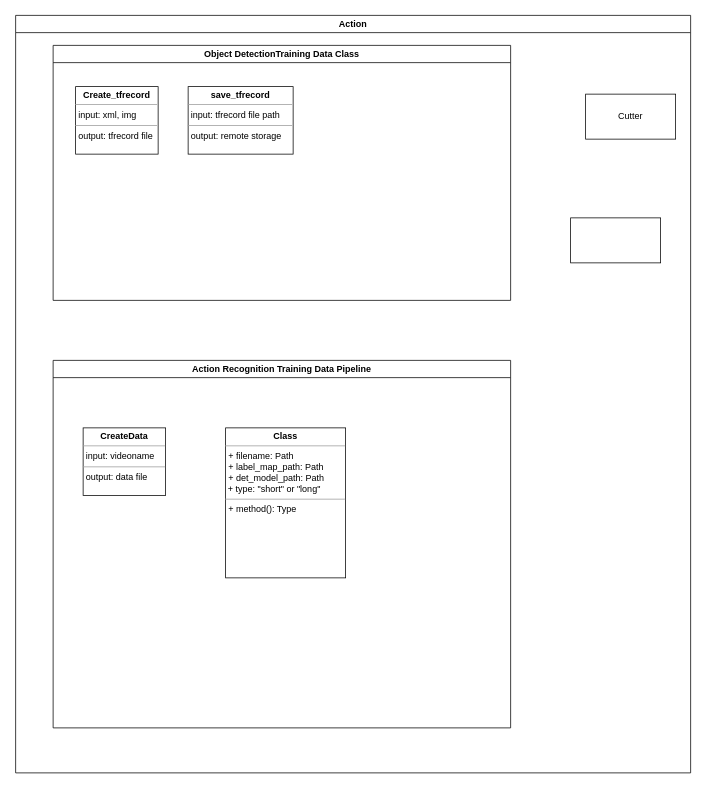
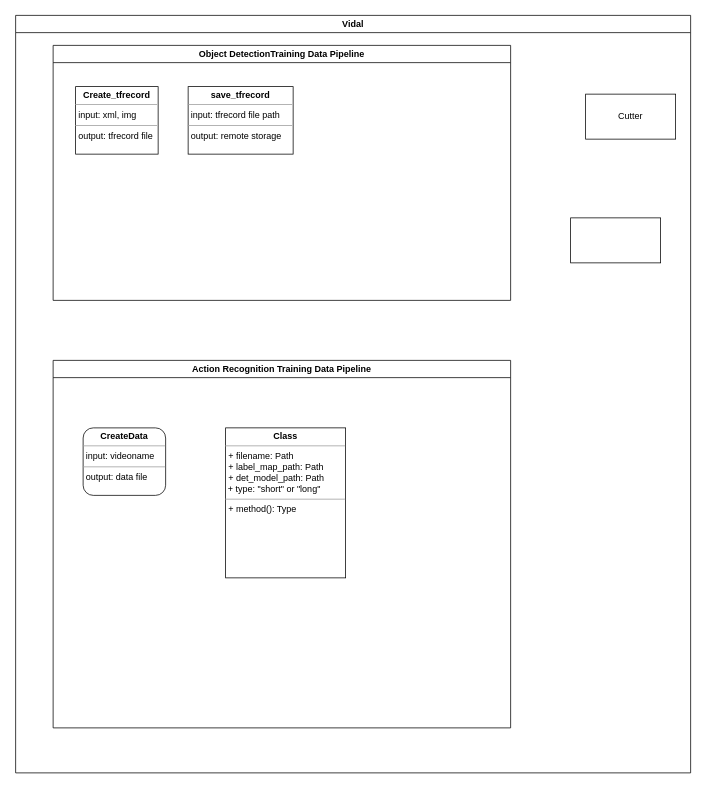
- <mxCell id="2" value="Action" style="swimlane;" vertex="1" parent="1"><mxGeometry x="20" y="20" width="900" height="1010" as="geometry" /></mxCell>
+ <mxCell id="2" value="Vidal" style="swimlane;" vertex="1" parent="1"><mxGeometry x="20" y="20" width="900" height="1010" as="geometry" /></mxCell>
- <mxCell id="4" value="Object DetectionTraining Data Class" style="swimlane;" vertex="1" parent="2"><mxGeometry x="50" y="40" width="610" height="340" as="geometry" /></mxCell>
+ <mxCell id="4" value="Object DetectionTraining Data Pipeline" style="swimlane;" vertex="1" parent="2"><mxGeometry x="50" y="40" width="610" height="340" as="geometry" /></mxCell>
- <mxCell id="8" value="&lt;p style=&quot;margin: 0px ; margin-top: 4px ; text-align: center&quot;&gt;&lt;b&gt;CreateData&lt;/b&gt;&lt;/p&gt;&lt;hr size=&quot;1&quot;&gt;&lt;p style=&quot;margin: 0px ; margin-left: 4px&quot;&gt;input: videoname&lt;/p&gt;&lt;hr size=&quot;1&quot;&gt;&lt;p style=&quot;margin: 0px ; margin-left: 4px&quot;&gt;output: data file&lt;/p&gt;" style="verticalAlign=top;align=left;overflow=fill;fontSize=12;fontFamily=Helvetica;html=1;" vertex="1" parent="7"><mxGeometry x="40" y="90" width="110" height="90" as="geometry" /></mxCell>
+ <mxCell id="8" value="&lt;p style=&quot;margin: 0px ; margin-top: 4px ; text-align: center&quot;&gt;&lt;b&gt;CreateData&lt;/b&gt;&lt;/p&gt;&lt;hr size=&quot;1&quot;&gt;&lt;p style=&quot;margin: 0px ; margin-left: 4px&quot;&gt;input: videoname&lt;/p&gt;&lt;hr size=&quot;1&quot;&gt;&lt;p style=&quot;margin: 0px ; margin-left: 4px&quot;&gt;output: data file&lt;/p&gt;" style="verticalAlign=top;align=left;overflow=fill;fontSize=12;fontFamily=Helvetica;html=1;rounded=1;" vertex="1" parent="7"><mxGeometry x="40" y="90" width="110" height="90" as="geometry" /></mxCell>
